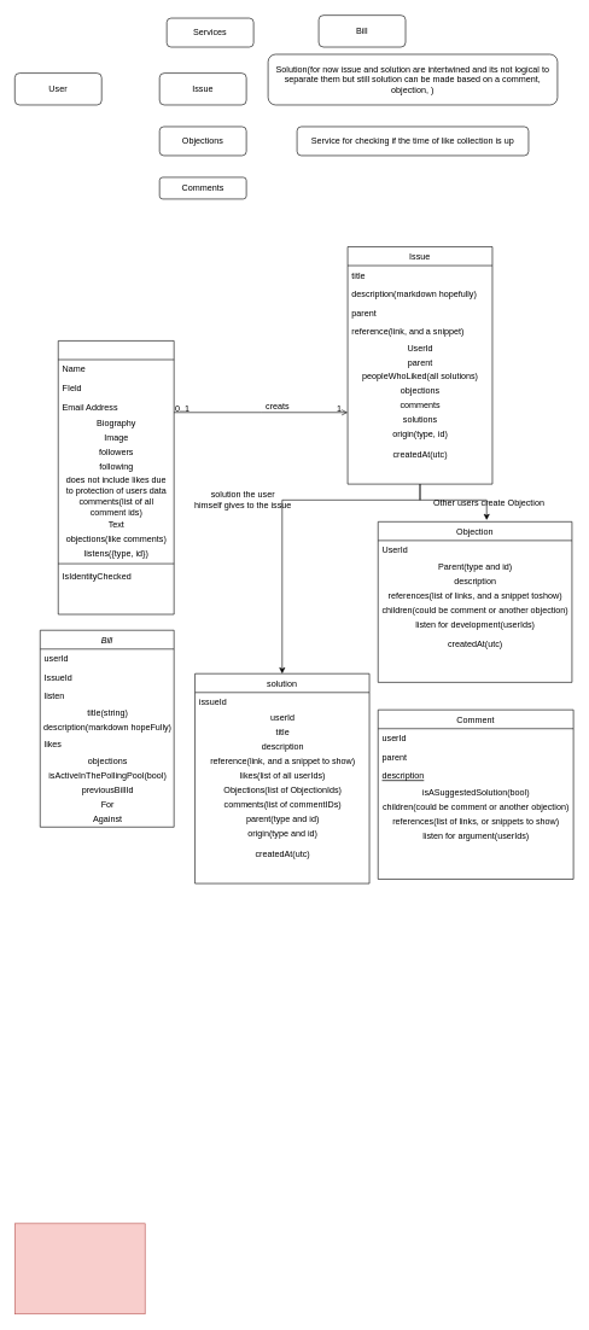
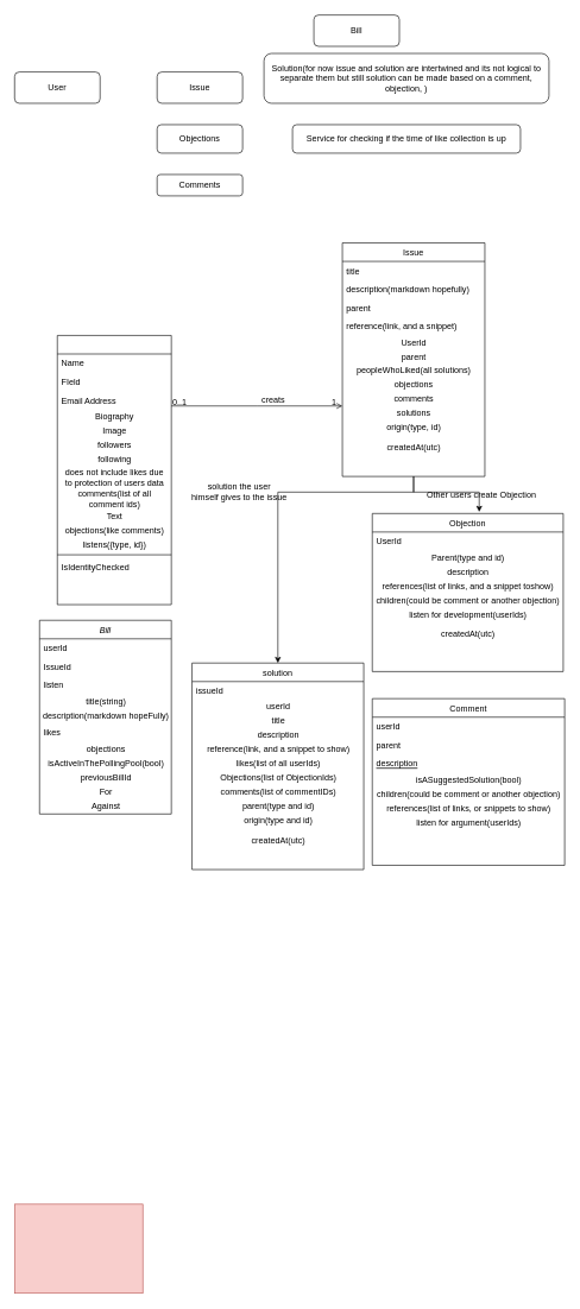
- <mxCell id="78" value="Services" style="rounded=1;whiteSpace=wrap;html=1;" parent="1" vertex="1"><mxGeometry x="230" y="24" width="120" height="40" as="geometry" /></mxCell>
